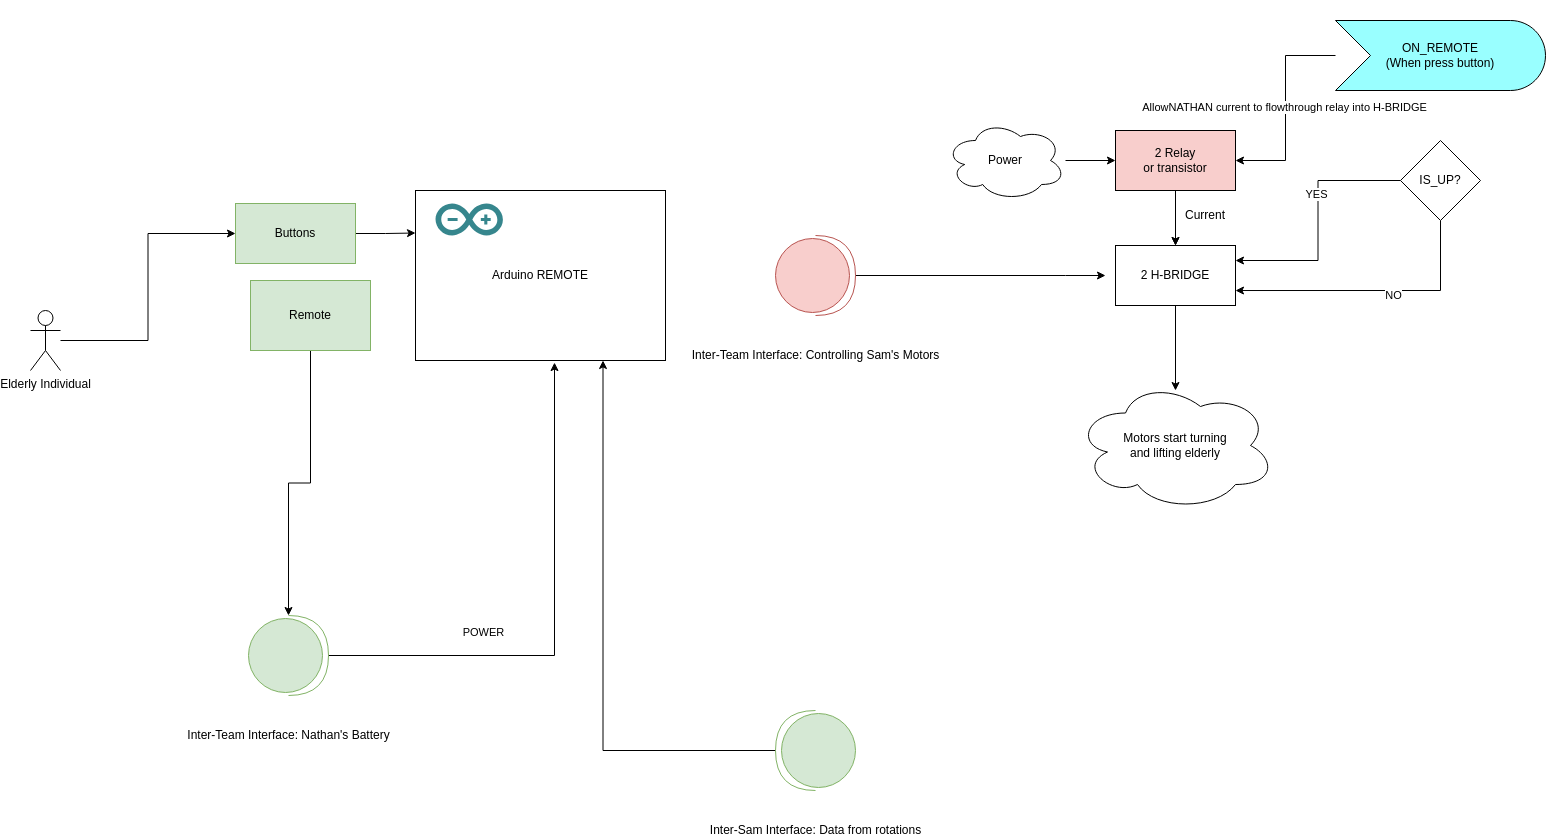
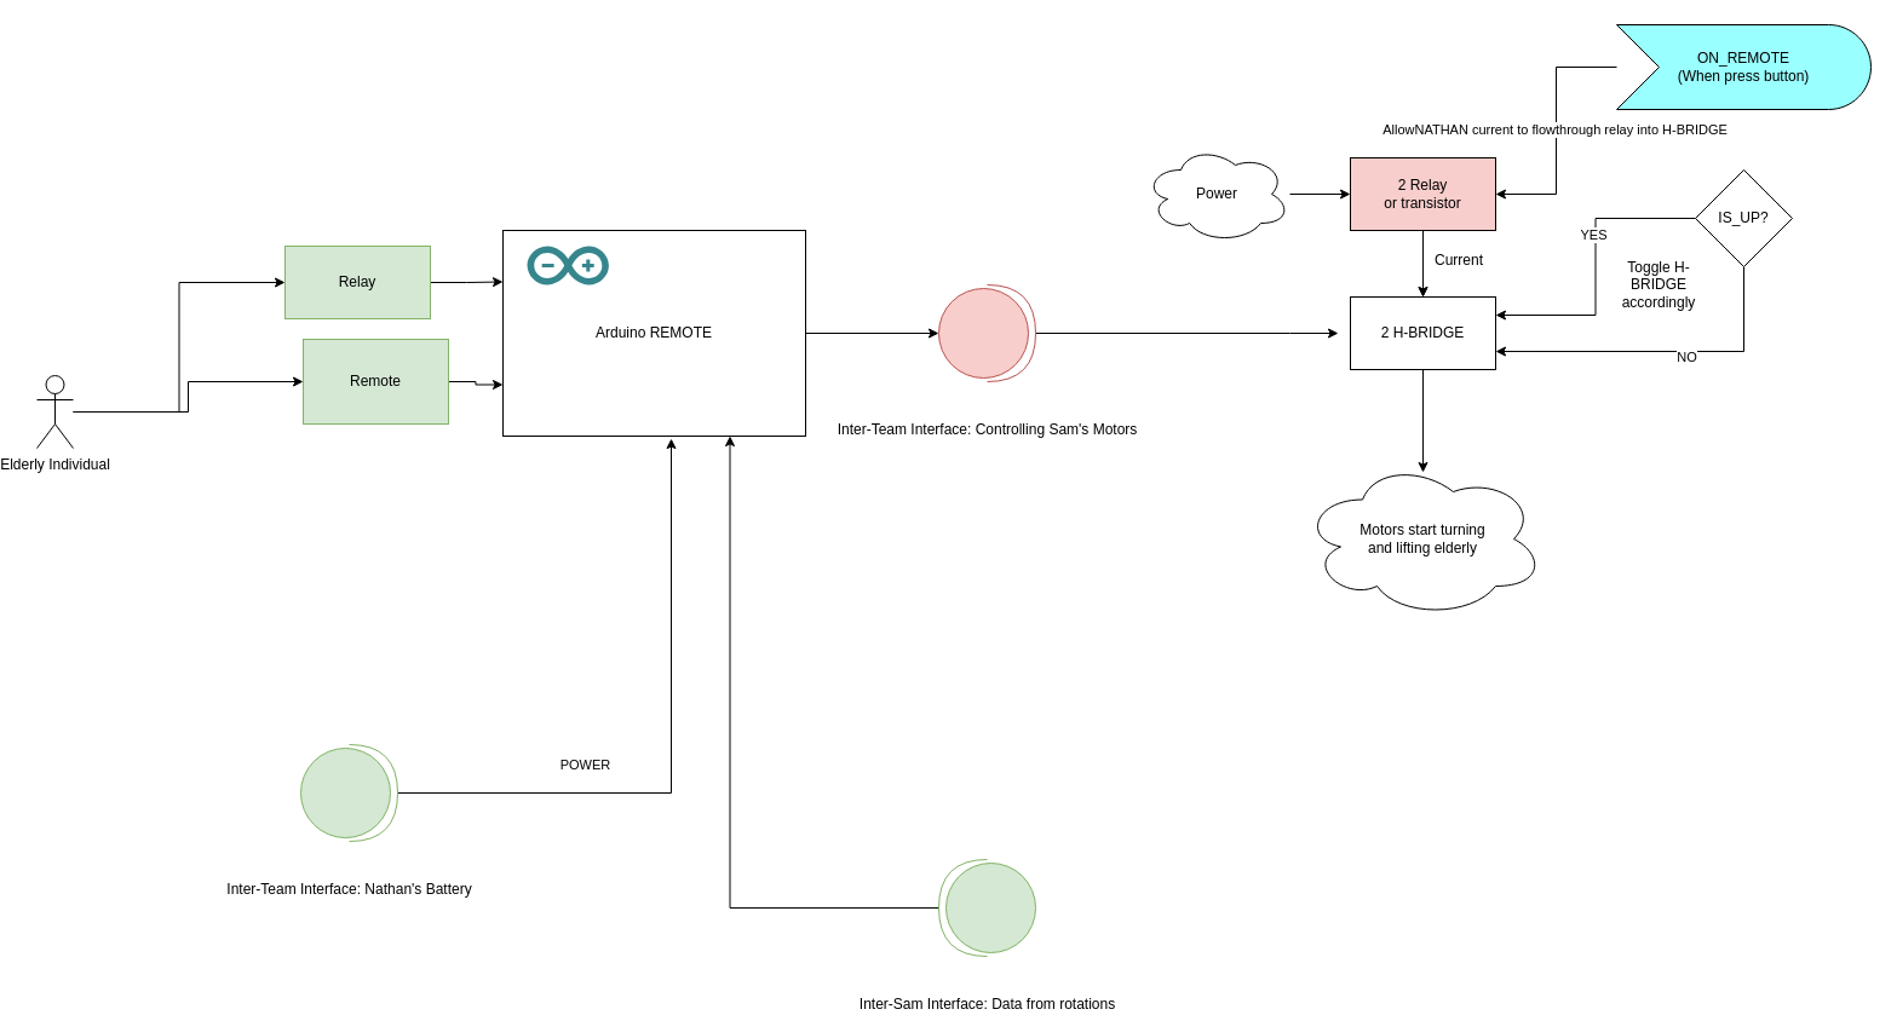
- <mxCell id="8" value="Buttons" style="rounded=0;whiteSpace=wrap;html=1;fillColor=#d5e8d4;strokeColor=#82b366;" vertex="1" parent="1"><mxGeometry x="225" y="203" width="120" height="60" as="geometry" /></mxCell>
+ <mxCell id="8" value="Relay" style="rounded=0;whiteSpace=wrap;html=1;fillColor=#d5e8d4;strokeColor=#82b366;" vertex="1" parent="1"><mxGeometry x="225" y="203" width="120" height="60" as="geometry" /></mxCell>
+ <mxCell id="34" value="Toggle H-BRIDGE accordingly" style="text;html=1;strokeColor=none;fillColor=none;align=center;verticalAlign=middle;whiteSpace=wrap;rounded=0;" vertex="1" parent="1"><mxGeometry x="1330" y="220" width="60" height="30" as="geometry" /></mxCell>
+ <mxCell id="9" style="edgeStyle=orthogonalEdgeStyle;rounded=0;orthogonalLoop=1;jettySize=auto;html=1;" edge="1" parent="1" source="10" target="12"><mxGeometry relative="1" as="geometry" /></mxCell>
+ <mxCell id="4" value="" style="edgeStyle=orthogonalEdgeStyle;rounded=0;orthogonalLoop=1;jettySize=auto;html=1;" edge="1" parent="1" source="6" target="3"><mxGeometry relative="1" as="geometry" /></mxCell>
- <mxCell id="2" style="edgeStyle=orthogonalEdgeStyle;rounded=0;orthogonalLoop=1;jettySize=auto;html=1;" edge="1" parent="1" source="3" target="15"><mxGeometry relative="1" as="geometry" /></mxCell>
+ <mxCell id="2" style="edgeStyle=orthogonalEdgeStyle;rounded=0;orthogonalLoop=1;jettySize=auto;html=1;entryX=0;entryY=0.75;entryDx=0;entryDy=0;" edge="1" parent="1" source="3" target="10"><mxGeometry relative="1" as="geometry" /></mxCell>
